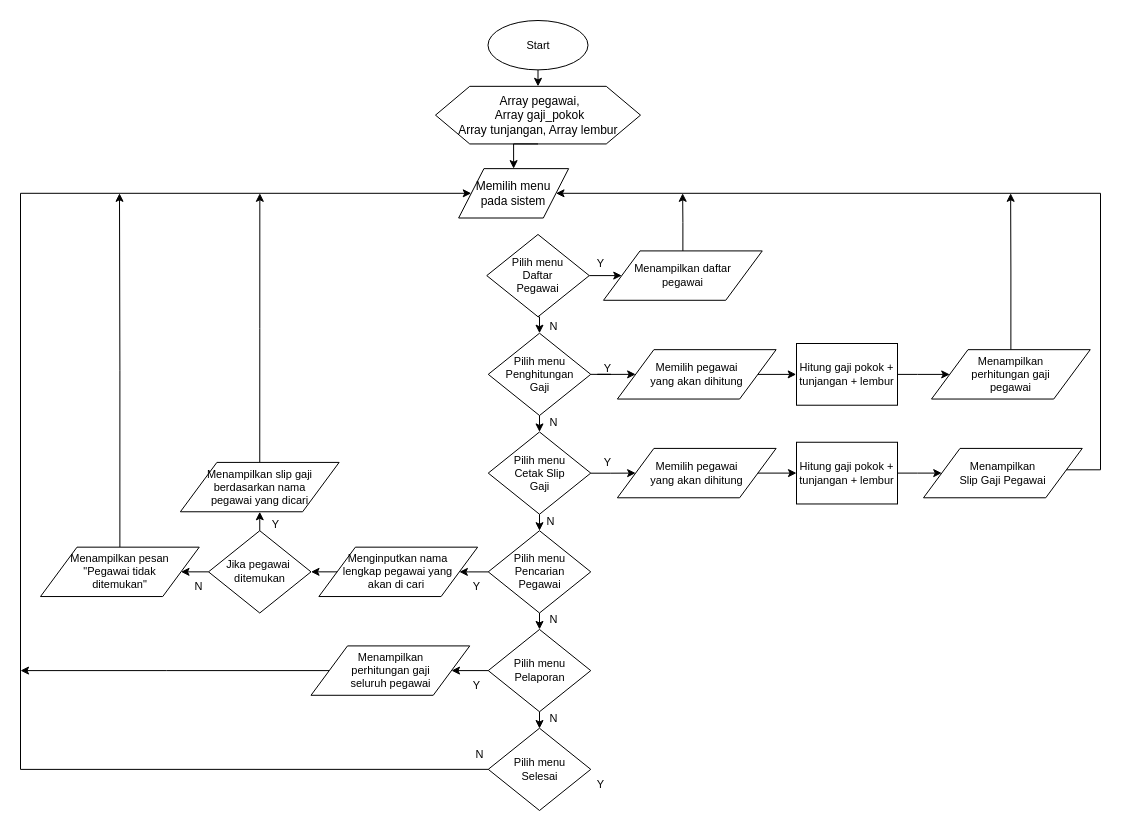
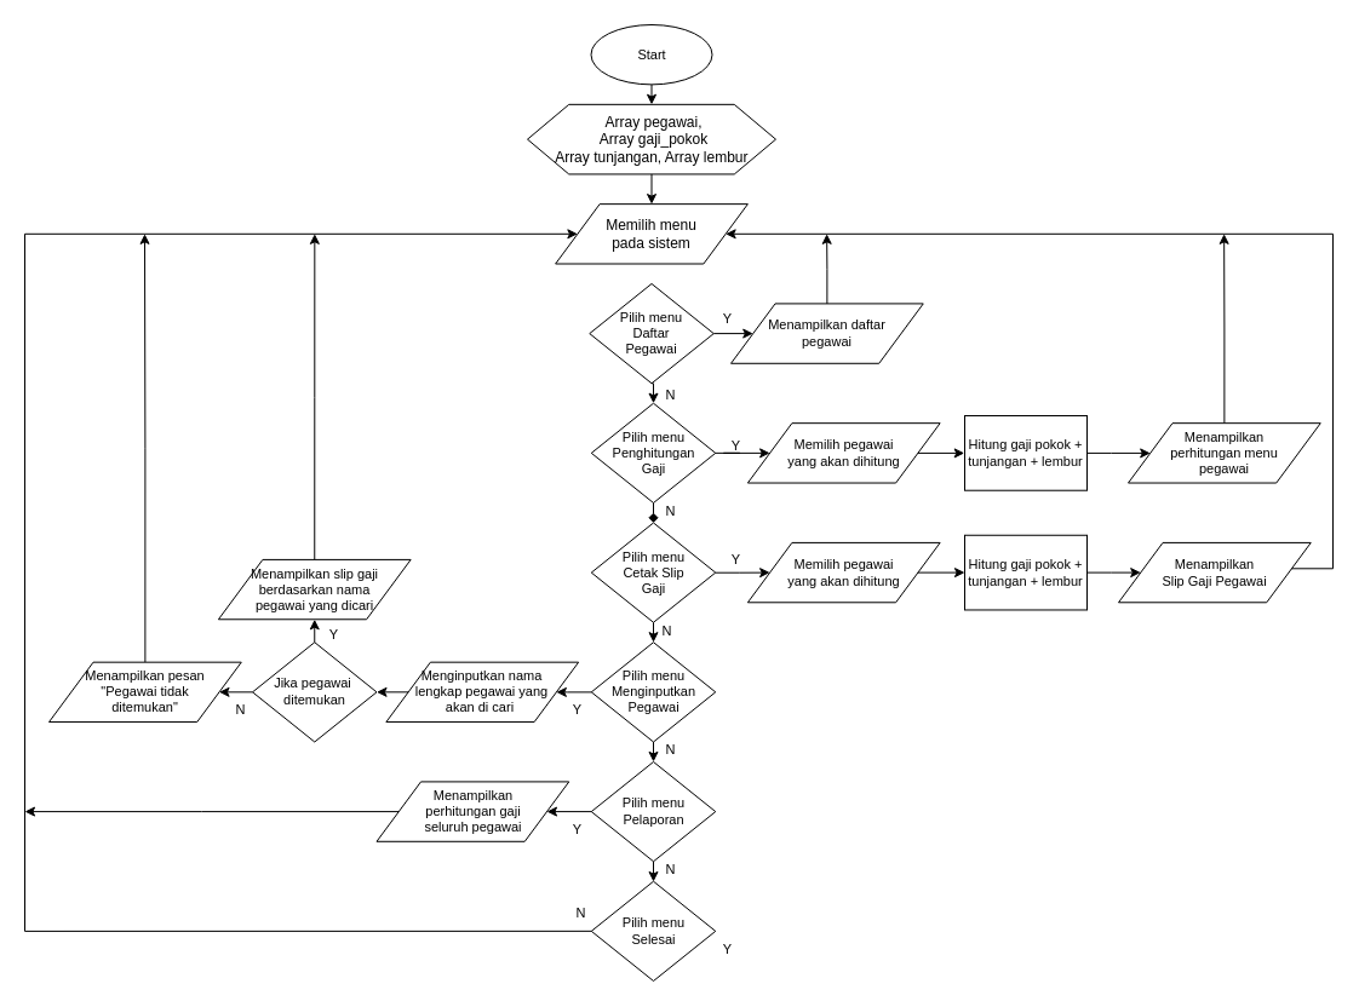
- <mxCell id="7" value="Memilih menu&lt;br&gt;pada sistem" style="shape=parallelogram;html=1;strokeWidth=1;perimeter=parallelogramPerimeter;whiteSpace=wrap;rounded=0;arcSize=12;size=0.23;" vertex="1" parent="2"><mxGeometry x="438.13" y="148.125" width="110" height="49.375" as="geometry" /></mxCell>
+ <mxCell id="7" value="Memilih menu&lt;br&gt;pada sistem" style="shape=parallelogram;html=1;strokeWidth=1;perimeter=parallelogramPerimeter;whiteSpace=wrap;rounded=0;arcSize=12;size=0.23;" vertex="1" parent="2"><mxGeometry x="438.13" y="148.125" width="158.75" height="49.375" as="geometry" /></mxCell>
- <mxCell id="20" value="Menampilkan&lt;br style=&quot;font-size: 11px;&quot;&gt;perhitungan gaji&lt;br style=&quot;font-size: 11px;&quot;&gt;pegawai" style="shape=parallelogram;html=1;strokeWidth=1;perimeter=parallelogramPerimeter;whiteSpace=wrap;rounded=0;arcSize=12;size=0.23;fontSize=11;" vertex="1" parent="2"><mxGeometry x="911" y="329.167" width="158.75" height="49.375" as="geometry" /></mxCell>
+ <mxCell id="20" value="Menampilkan&lt;br style=&quot;font-size: 11px;&quot;&gt;perhitungan menu&lt;br style=&quot;font-size: 11px;&quot;&gt;pegawai" style="shape=parallelogram;html=1;strokeWidth=1;perimeter=parallelogramPerimeter;whiteSpace=wrap;rounded=0;arcSize=12;size=0.23;fontSize=11;" vertex="1" parent="2"><mxGeometry x="911" y="329.167" width="158.75" height="49.375" as="geometry" /></mxCell>
- <mxCell id="23" style="edgeStyle=orthogonalEdgeStyle;rounded=0;orthogonalLoop=1;jettySize=auto;html=1;exitX=0.5;exitY=1;exitDx=0;exitDy=0;exitPerimeter=0;entryX=0.5;entryY=0;entryDx=0;entryDy=0;entryPerimeter=0;fontSize=11;" edge="1" parent="2" source="13" target="22"><mxGeometry relative="1" as="geometry" /></mxCell>
+ <mxCell id="23" style="edgeStyle=orthogonalEdgeStyle;rounded=0;orthogonalLoop=1;jettySize=auto;html=1;exitX=0.5;exitY=1;exitDx=0;exitDy=0;exitPerimeter=0;entryX=0.5;entryY=0;entryDx=0;entryDy=0;entryPerimeter=0;fontSize=11;endArrow=diamond;" edge="1" parent="2" source="13" target="22"><mxGeometry relative="1" as="geometry" /></mxCell>
- <mxCell id="31" value="Pilih menu&lt;br style=&quot;font-size: 11px&quot;&gt;Pencarian&lt;br&gt;Pegawai" style="strokeWidth=1;html=1;shape=mxgraph.flowchart.decision;whiteSpace=wrap;rounded=0;fontSize=11;" vertex="1" parent="2"><mxGeometry x="467.75" y="510.208" width="102.5" height="82.292" as="geometry" /></mxCell>
+ <mxCell id="31" value="Pilih menu&lt;br style=&quot;font-size: 11px&quot;&gt;Menginputkan&lt;br&gt;Pegawai" style="strokeWidth=1;html=1;shape=mxgraph.flowchart.decision;whiteSpace=wrap;rounded=0;fontSize=11;" vertex="1" parent="2"><mxGeometry x="467.75" y="510.208" width="102.5" height="82.292" as="geometry" /></mxCell>
